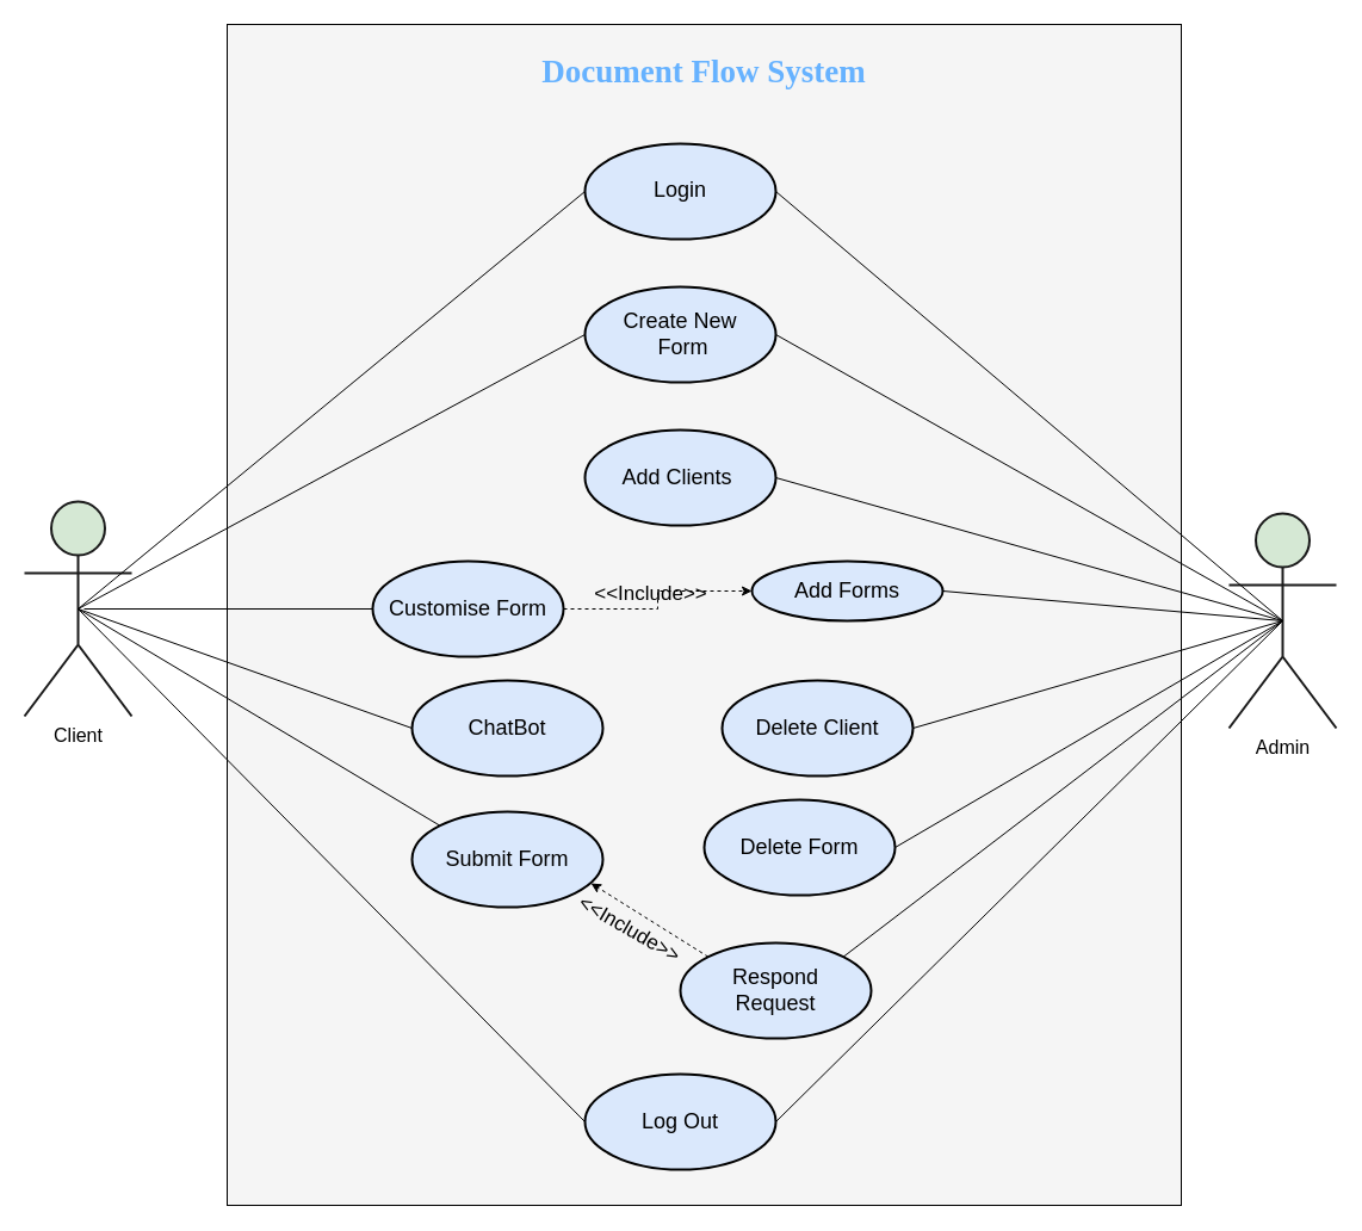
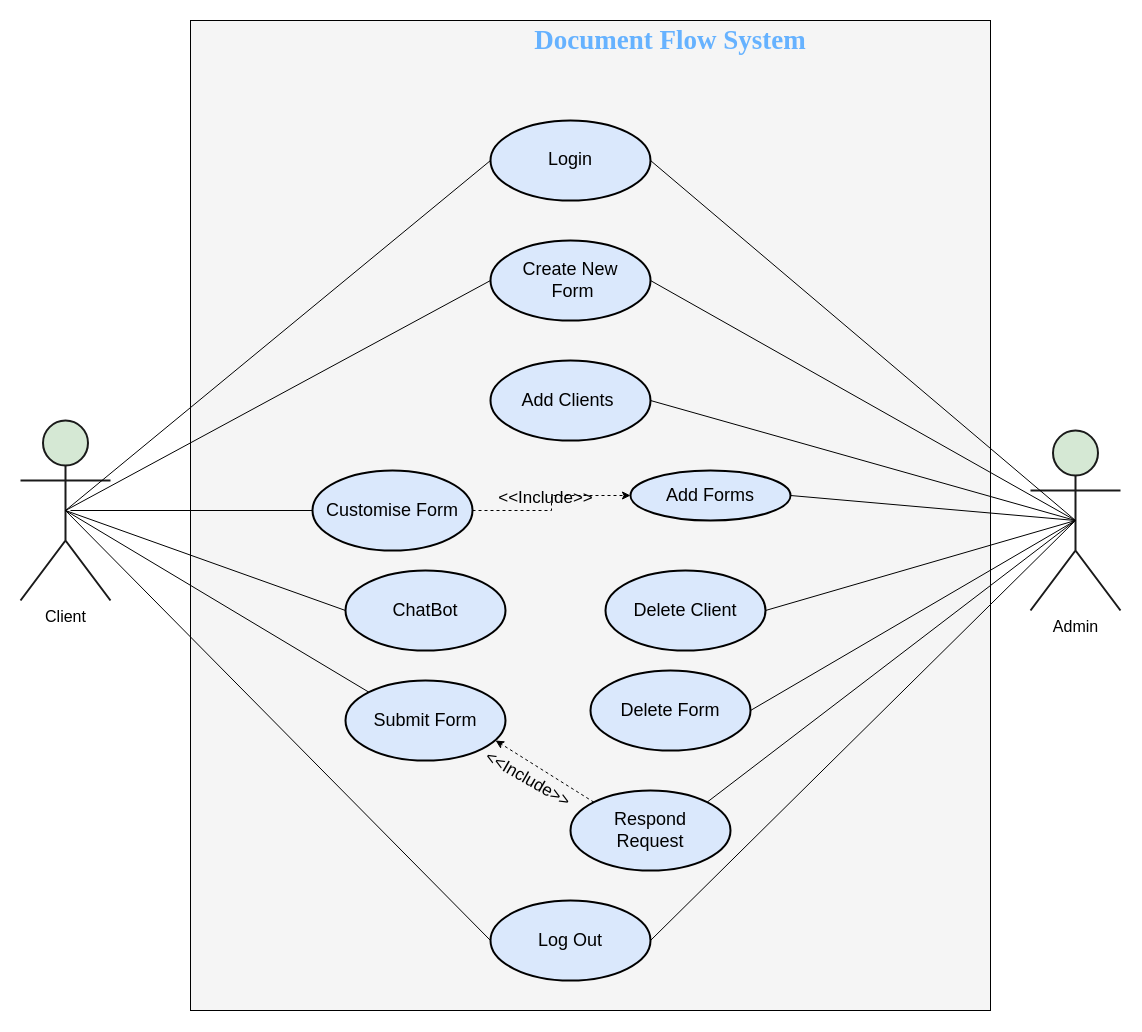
- <mxCell id="31" value="&lt;font face=&quot;Verdana&quot; size=&quot;1&quot; color=&quot;#66b2ff&quot;&gt;&lt;b style=&quot;font-size: 27px&quot;&gt;Document Flow System&lt;/b&gt;&lt;/font&gt;" style="text;html=1;strokeColor=none;fillColor=none;align=center;verticalAlign=middle;whiteSpace=wrap;rounded=0;fontSize=15;" parent="1" vertex="1"><mxGeometry x="370" y="50" width="440" height="20" as="geometry" /></mxCell>
+ <mxCell id="31" value="&lt;font face=&quot;Verdana&quot; size=&quot;1&quot; color=&quot;#66b2ff&quot;&gt;&lt;b style=&quot;font-size: 27px&quot;&gt;Document Flow System&lt;/b&gt;&lt;/font&gt;" style="text;html=1;strokeColor=none;fillColor=none;align=center;verticalAlign=middle;whiteSpace=wrap;rounded=0;fontSize=15;" parent="1" vertex="1"><mxGeometry x="450" y="30" width="440" height="20" as="geometry" /></mxCell>
